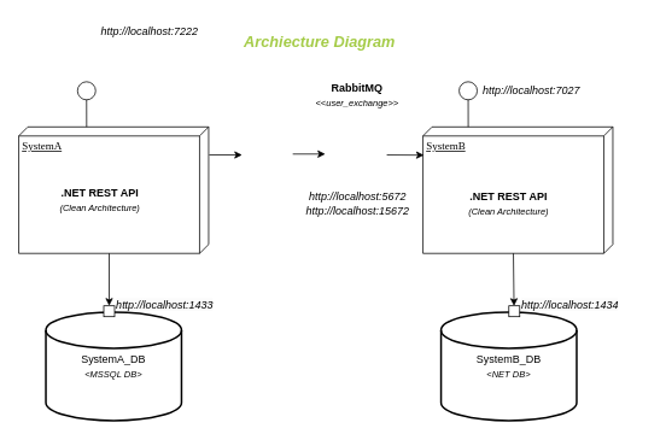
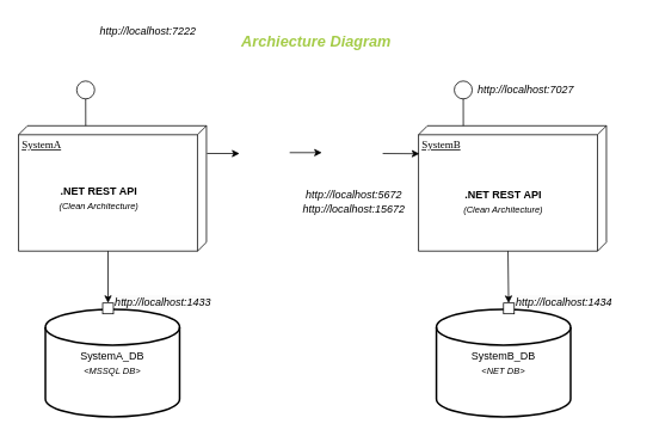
- <mxCell id="13" value="&lt;b&gt;RabbitMQ&lt;/b&gt;&lt;br&gt;&lt;i&gt;&lt;font style=&quot;&quot;&gt;&lt;span style=&quot;font-size: 10px;&quot;&gt;&amp;lt;&amp;lt;user_exchange&amp;gt;&amp;gt;&lt;/span&gt;&lt;/font&gt;&lt;/i&gt;" style="text;html=1;align=center;verticalAlign=middle;whiteSpace=wrap;rounded=0;" parent="1" vertex="1"><mxGeometry x="332" y="90" width="125" height="30" as="geometry" /></mxCell>
